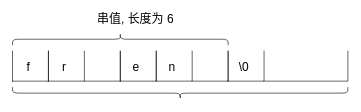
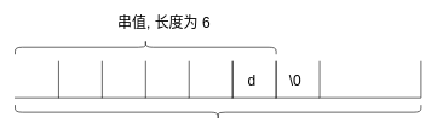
- <mxCell id="4" value="&lt;font style=&quot;font-size: 20px&quot;&gt;f&lt;/font&gt;" style="shape=partialRectangle;whiteSpace=wrap;html=1;right=0;top=0;bottom=0;fillColor=none;routingCenterX=-0.5;" vertex="1" parent="2"><mxGeometry width="52.5" height="50" as="geometry" /></mxCell>
- <mxCell id="7" value="&lt;font style=&quot;font-size: 20px&quot;&gt;r&lt;br&gt;&lt;/font&gt;" style="shape=partialRectangle;whiteSpace=wrap;html=1;right=0;top=0;bottom=0;fillColor=none;routingCenterX=-0.5;" vertex="1" parent="5"><mxGeometry width="52.5" height="50" as="geometry" /></mxCell>
- <mxCell id="12" value="&lt;font style=&quot;font-size: 20px&quot;&gt;e&lt;br&gt;&lt;/font&gt;" style="shape=partialRectangle;whiteSpace=wrap;html=1;right=0;top=0;bottom=0;fillColor=none;routingCenterX=-0.5;" vertex="1" parent="10"><mxGeometry width="52.5" height="50" as="geometry" /></mxCell>
- <mxCell id="15" value="&lt;font style=&quot;font-size: 20px&quot;&gt;n&lt;/font&gt;" style="shape=partialRectangle;whiteSpace=wrap;html=1;right=0;top=0;bottom=0;fillColor=none;routingCenterX=-0.5;" vertex="1" parent="13"><mxGeometry width="52.5" height="50" as="geometry" /></mxCell>
+ <mxCell id="18" value="&lt;font style=&quot;font-size: 20px&quot;&gt;d&lt;br&gt;&lt;/font&gt;" style="shape=partialRectangle;whiteSpace=wrap;html=1;right=0;top=0;bottom=0;fillColor=none;routingCenterX=-0.5;" vertex="1" parent="16"><mxGeometry width="52.5" height="50" as="geometry" /></mxCell>
